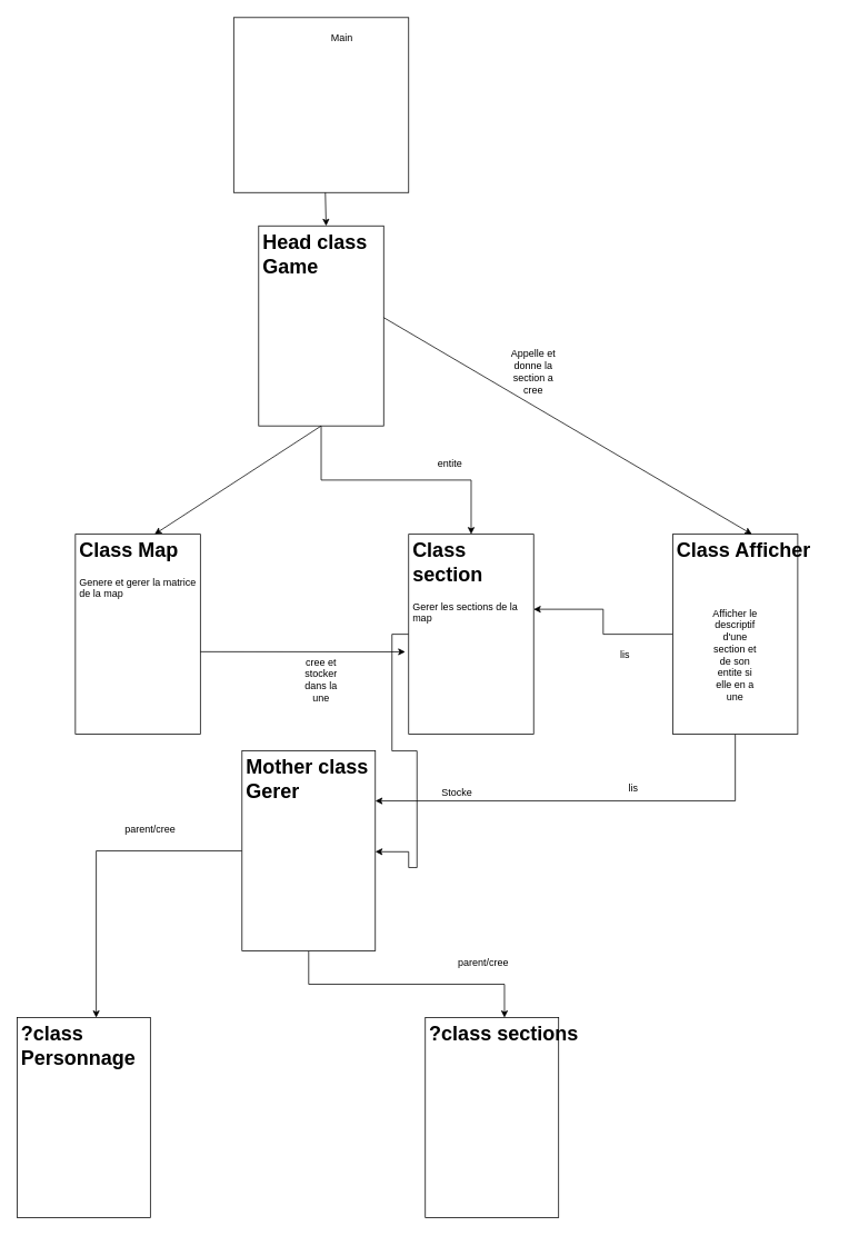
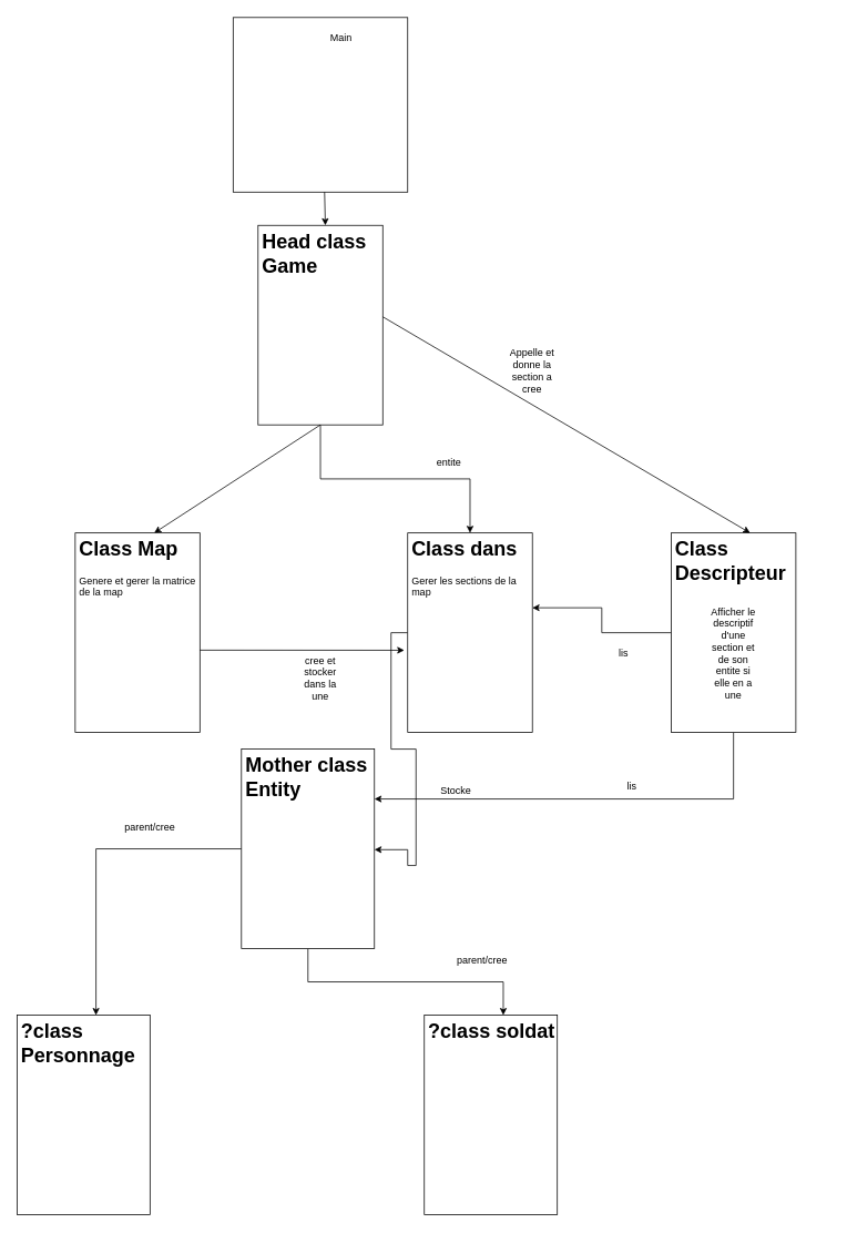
- <mxCell id="25" value="&lt;h1&gt;Class Afficher&lt;/h1&gt;" style="text;html=1;strokeColor=none;fillColor=none;spacing=5;spacingTop=-20;whiteSpace=wrap;overflow=hidden;rounded=0;" vertex="1" parent="1"><mxGeometry x="807" y="640" width="190" height="120" as="geometry" /></mxCell>
+ <mxCell id="25" value="&lt;h1&gt;Class Descripteur&lt;/h1&gt;" style="text;html=1;strokeColor=none;fillColor=none;spacing=5;spacingTop=-20;whiteSpace=wrap;overflow=hidden;rounded=0;" vertex="1" parent="1"><mxGeometry x="807" y="640" width="190" height="120" as="geometry" /></mxCell>
- <mxCell id="13" value="&lt;h1&gt;Class section&lt;/h1&gt;&lt;div&gt;Gerer les sections de la map&lt;/div&gt;" style="text;html=1;strokeColor=none;fillColor=none;spacing=5;spacingTop=-20;whiteSpace=wrap;overflow=hidden;rounded=0;" parent="1" vertex="1"><mxGeometry x="490" y="640" width="150" height="120" as="geometry" /></mxCell>
+ <mxCell id="13" value="&lt;h1&gt;Class dans&lt;/h1&gt;&lt;div&gt;Gerer les sections de la map&lt;/div&gt;" style="text;html=1;strokeColor=none;fillColor=none;spacing=5;spacingTop=-20;whiteSpace=wrap;overflow=hidden;rounded=0;" parent="1" vertex="1"><mxGeometry x="490" y="640" width="150" height="120" as="geometry" /></mxCell>
- <mxCell id="20" value="&lt;h1&gt;Mother class Gerer&lt;/h1&gt;" style="text;html=1;strokeColor=none;fillColor=none;spacing=5;spacingTop=-20;whiteSpace=wrap;overflow=hidden;rounded=0;" parent="1" vertex="1"><mxGeometry x="290" y="900" width="190" height="120" as="geometry" /></mxCell>
+ <mxCell id="20" value="&lt;h1&gt;Mother class Entity&lt;/h1&gt;" style="text;html=1;strokeColor=none;fillColor=none;spacing=5;spacingTop=-20;whiteSpace=wrap;overflow=hidden;rounded=0;" parent="1" vertex="1"><mxGeometry x="290" y="900" width="190" height="120" as="geometry" /></mxCell>
- <mxCell id="35" value="&lt;h1&gt;?class sections&lt;/h1&gt;" style="text;html=1;strokeColor=none;fillColor=none;spacing=5;spacingTop=-20;whiteSpace=wrap;overflow=hidden;rounded=0;" vertex="1" parent="1"><mxGeometry x="510" y="1220" width="190" height="120" as="geometry" /></mxCell>
+ <mxCell id="35" value="&lt;h1&gt;?class soldat&lt;/h1&gt;" style="text;html=1;strokeColor=none;fillColor=none;spacing=5;spacingTop=-20;whiteSpace=wrap;overflow=hidden;rounded=0;" vertex="1" parent="1"><mxGeometry x="510" y="1220" width="190" height="120" as="geometry" /></mxCell>
